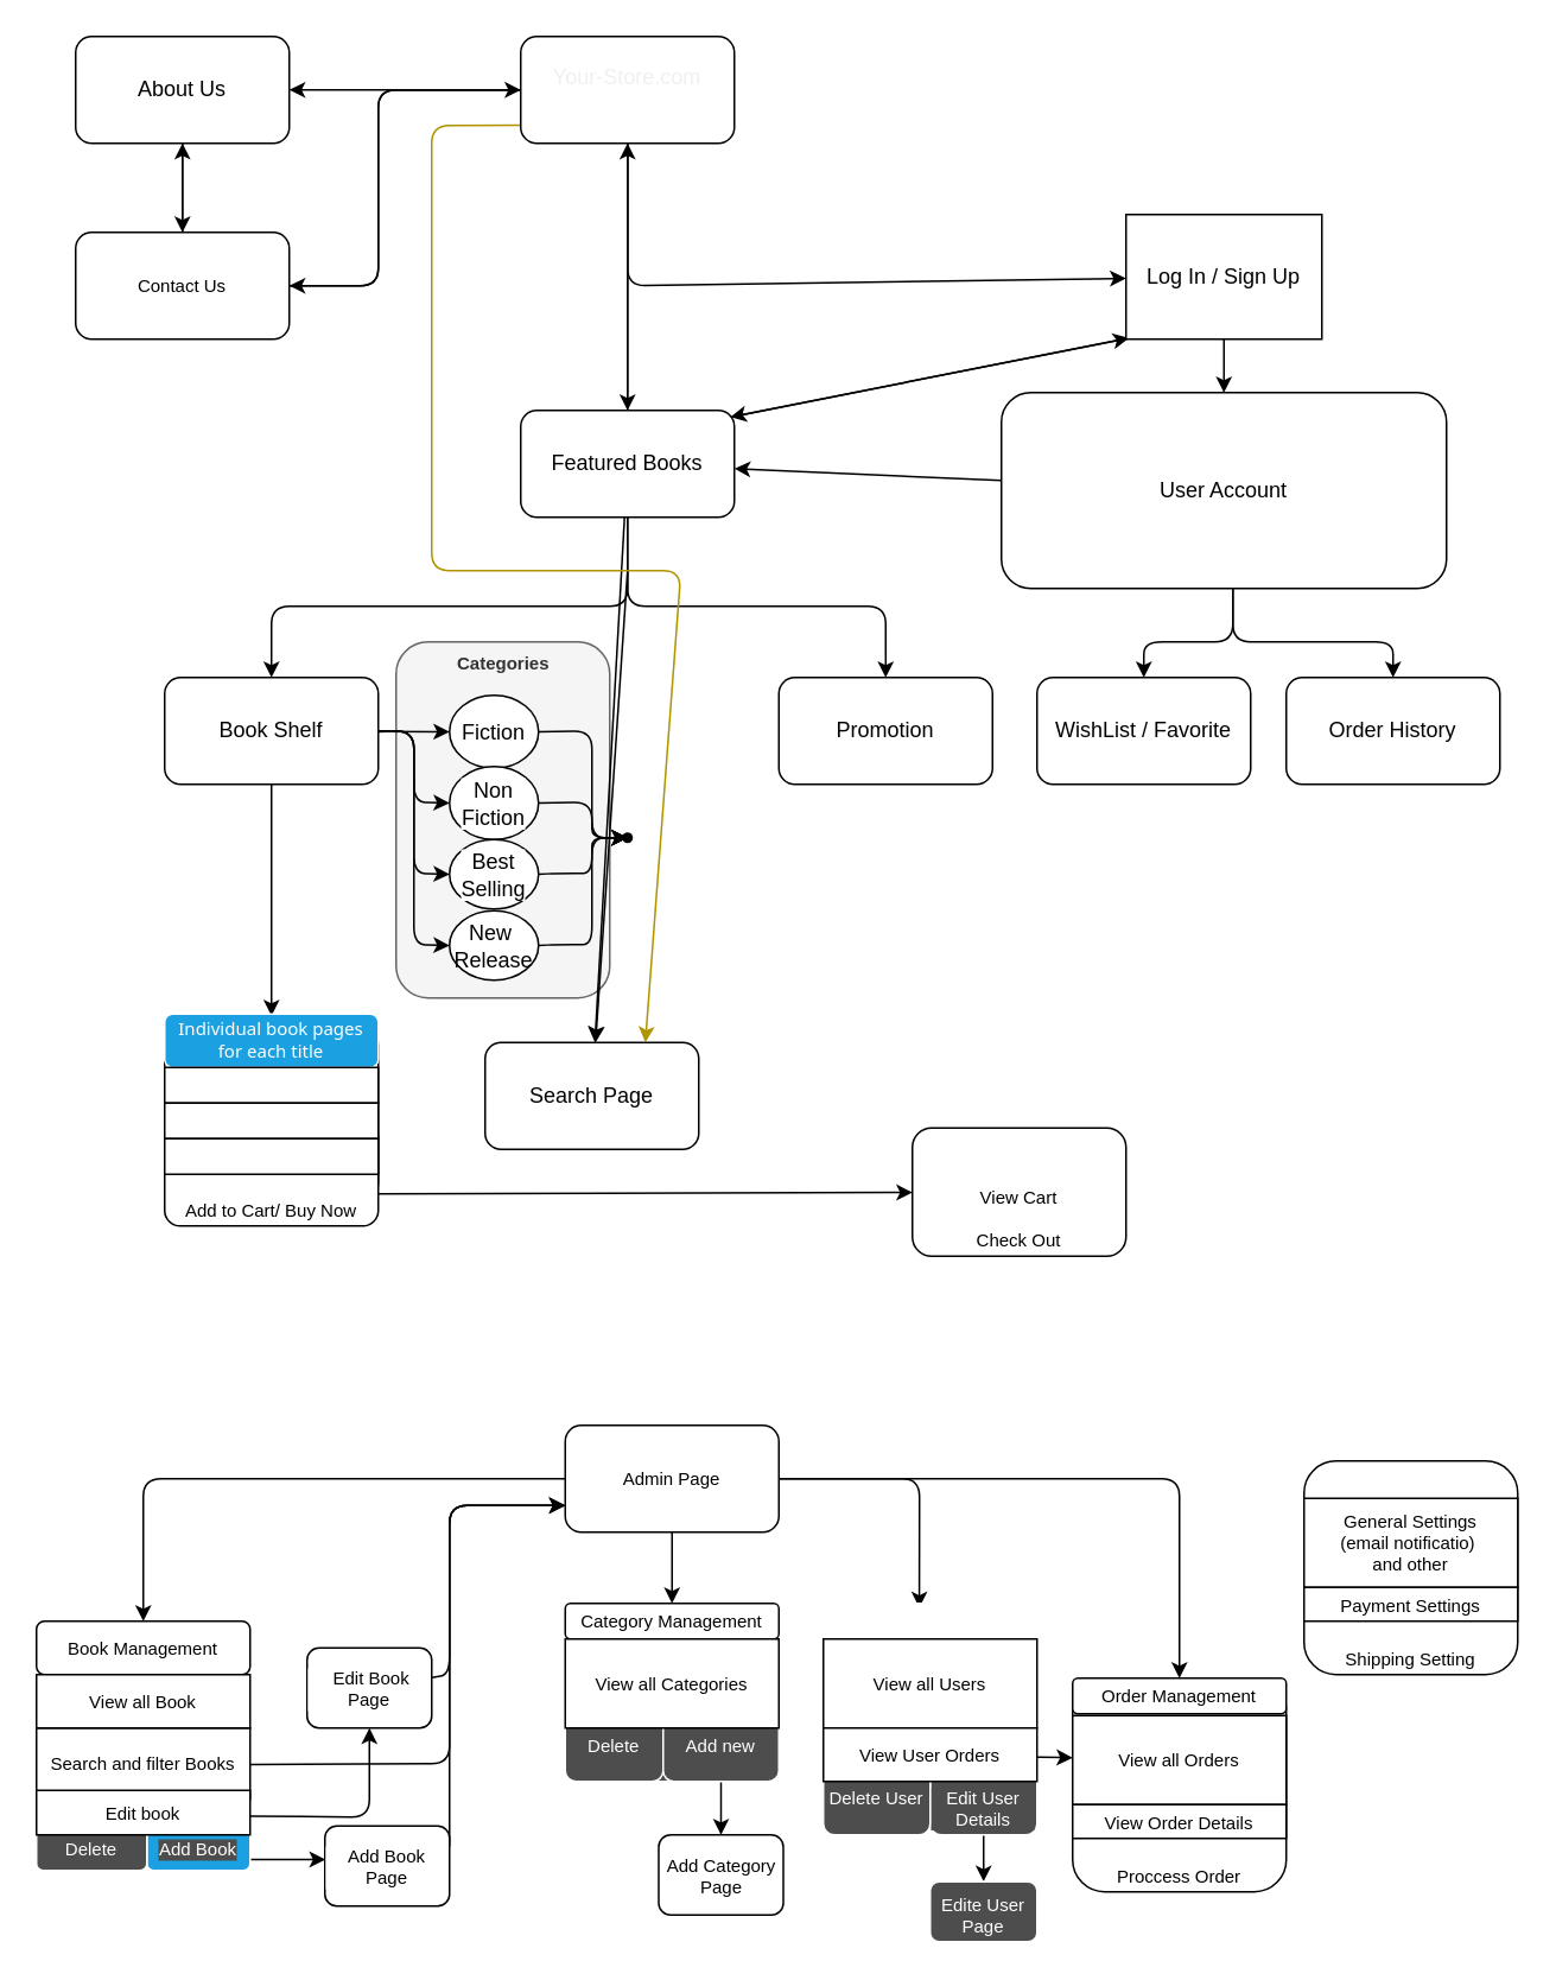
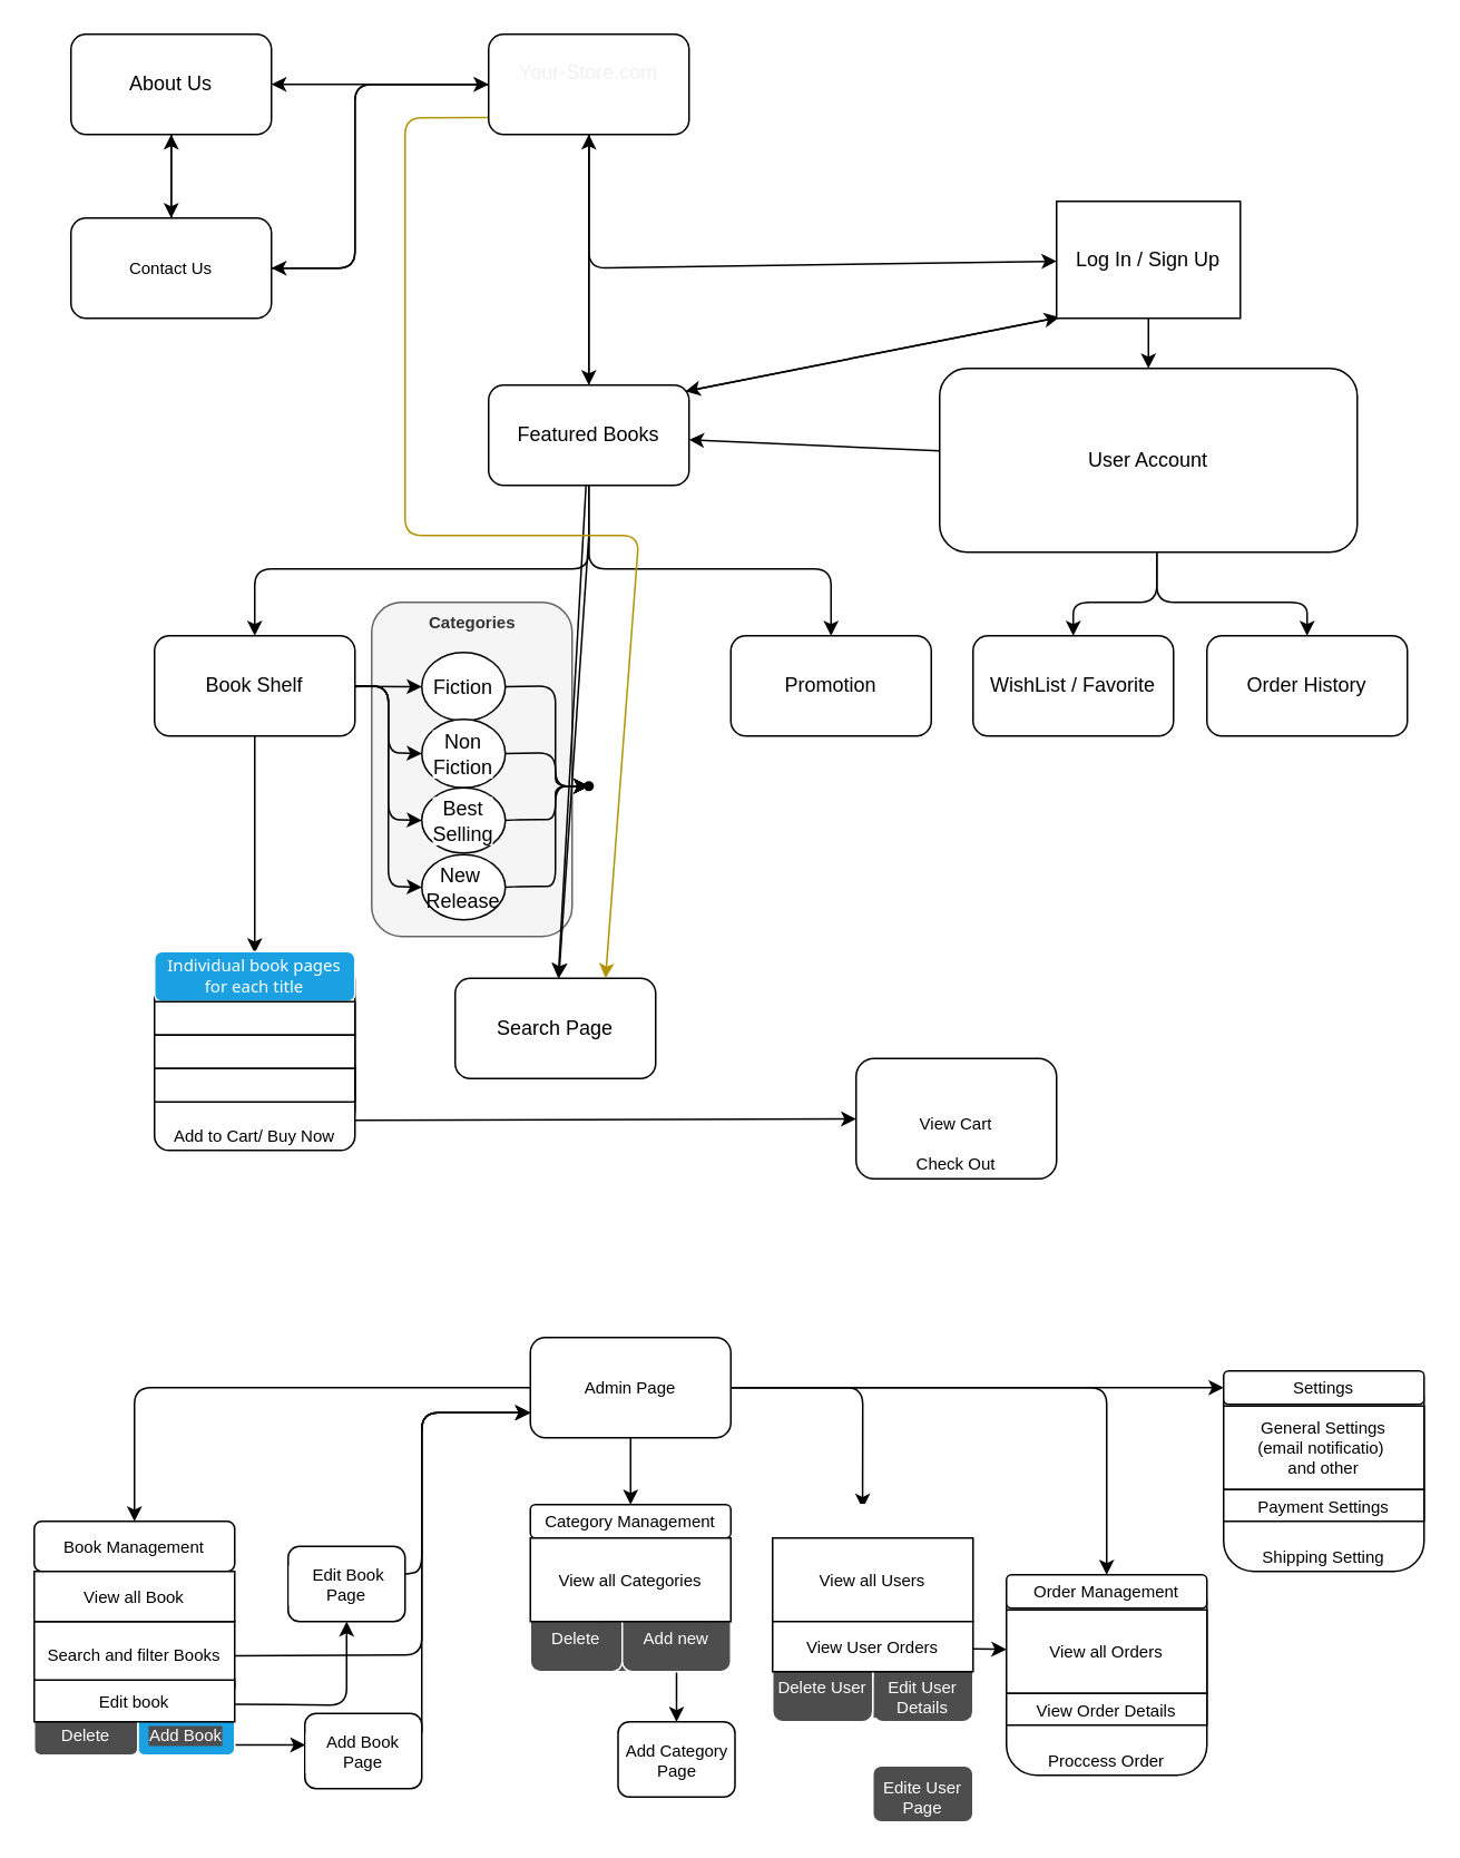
+ <mxCell id="59" style="edgeStyle=none;html=1;exitX=1;exitY=0.5;exitDx=0;exitDy=0;fontSize=10;fontColor=#FFFFFF;strokeColor=#000000;" edge="1" parent="1" source="60" target="96"><mxGeometry relative="1" as="geometry" /></mxCell>
+ <mxCell id="96" value="Settings" style="rounded=1;whiteSpace=wrap;html=1;labelBackgroundColor=default;fontSize=10;" vertex="1" parent="1"><mxGeometry x="732" y="820" width="120" height="20" as="geometry" /></mxCell>
- <mxCell id="84" value="" style="edgeStyle=none;html=1;fontSize=10;fontColor=#FFFFFF;strokeColor=#000000;" edge="1" parent="1" source="85" target="90"><mxGeometry relative="1" as="geometry" /></mxCell>
